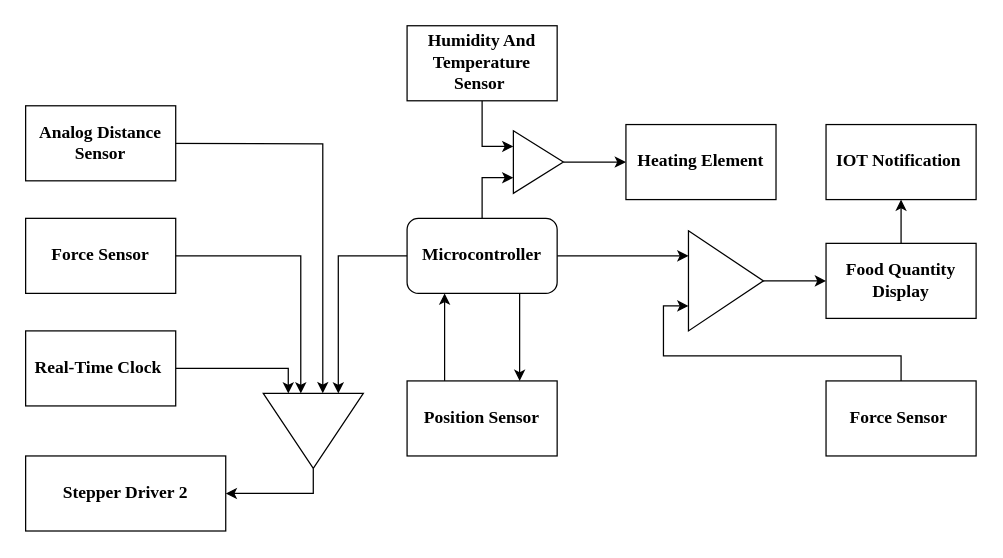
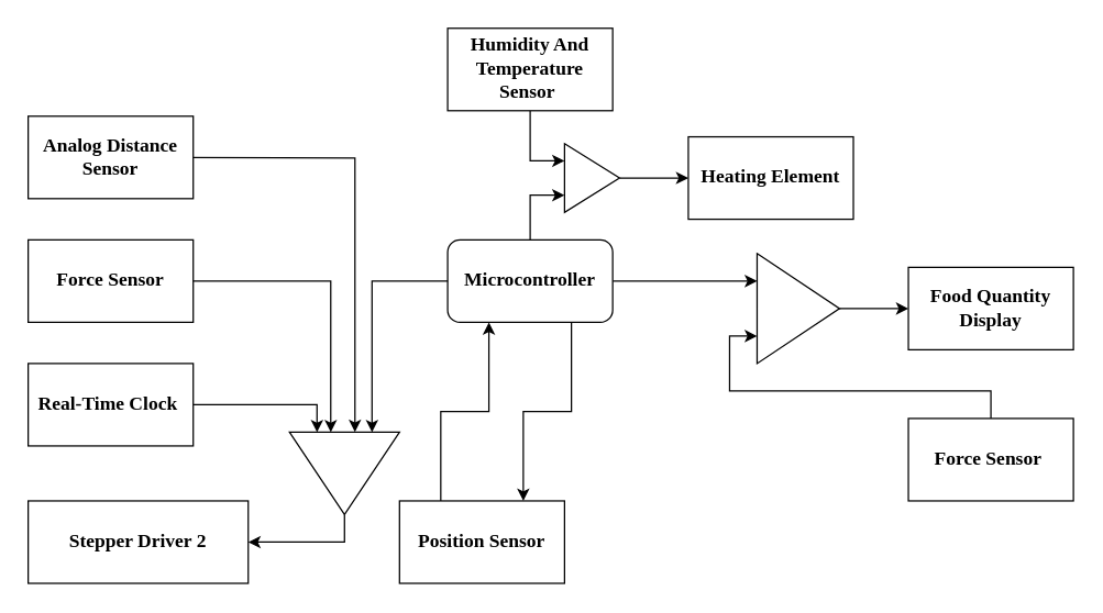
- <mxCell id="28" value="IOT Notification&amp;nbsp;" style="rounded=0;whiteSpace=wrap;html=1;fontFamily=Times New Roman;fontSize=14;fontStyle=1" vertex="1" parent="1"><mxGeometry x="660" y="99" width="120" height="60" as="geometry" /></mxCell>
- <mxCell id="26" style="edgeStyle=orthogonalEdgeStyle;rounded=0;orthogonalLoop=1;jettySize=auto;html=1;fontFamily=Times New Roman;fontSize=14;fontStyle=1" edge="1" parent="1" source="27" target="28"><mxGeometry relative="1" as="geometry" /></mxCell>
- <mxCell id="11" value="Position Sensor" style="rounded=0;whiteSpace=wrap;html=1;fontFamily=Times New Roman;fontSize=14;fontStyle=1" vertex="1" parent="1"><mxGeometry x="325" y="304" width="120" height="60" as="geometry" /></mxCell>
+ <mxCell id="11" value="Position Sensor" style="rounded=0;whiteSpace=wrap;html=1;fontFamily=Times New Roman;fontSize=14;fontStyle=1" vertex="1" parent="1"><mxGeometry x="290" y="364" width="120" height="60" as="geometry" /></mxCell>
